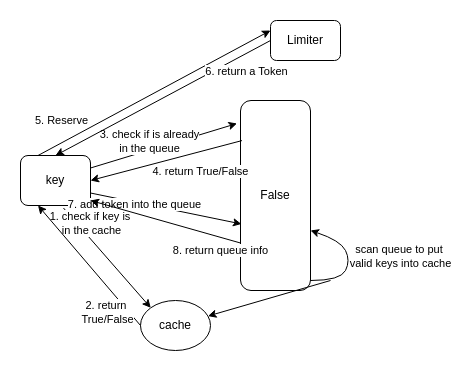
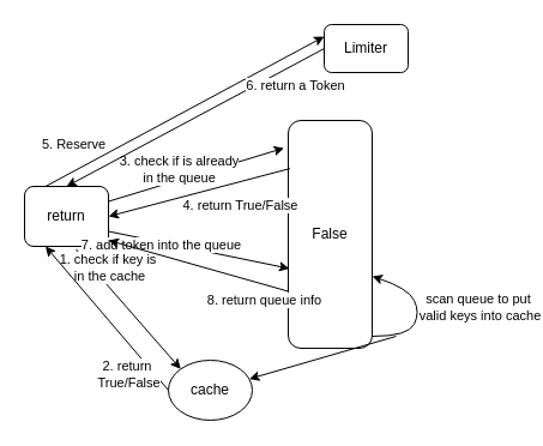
- <mxCell id="2" value="key" style="rounded=1;whiteSpace=wrap;html=1;" vertex="1" parent="1"><mxGeometry x="20" y="155" width="70" height="50" as="geometry" /></mxCell>
+ <mxCell id="2" value="return" style="rounded=1;whiteSpace=wrap;html=1;" vertex="1" parent="1"><mxGeometry x="20" y="155" width="70" height="50" as="geometry" /></mxCell>
